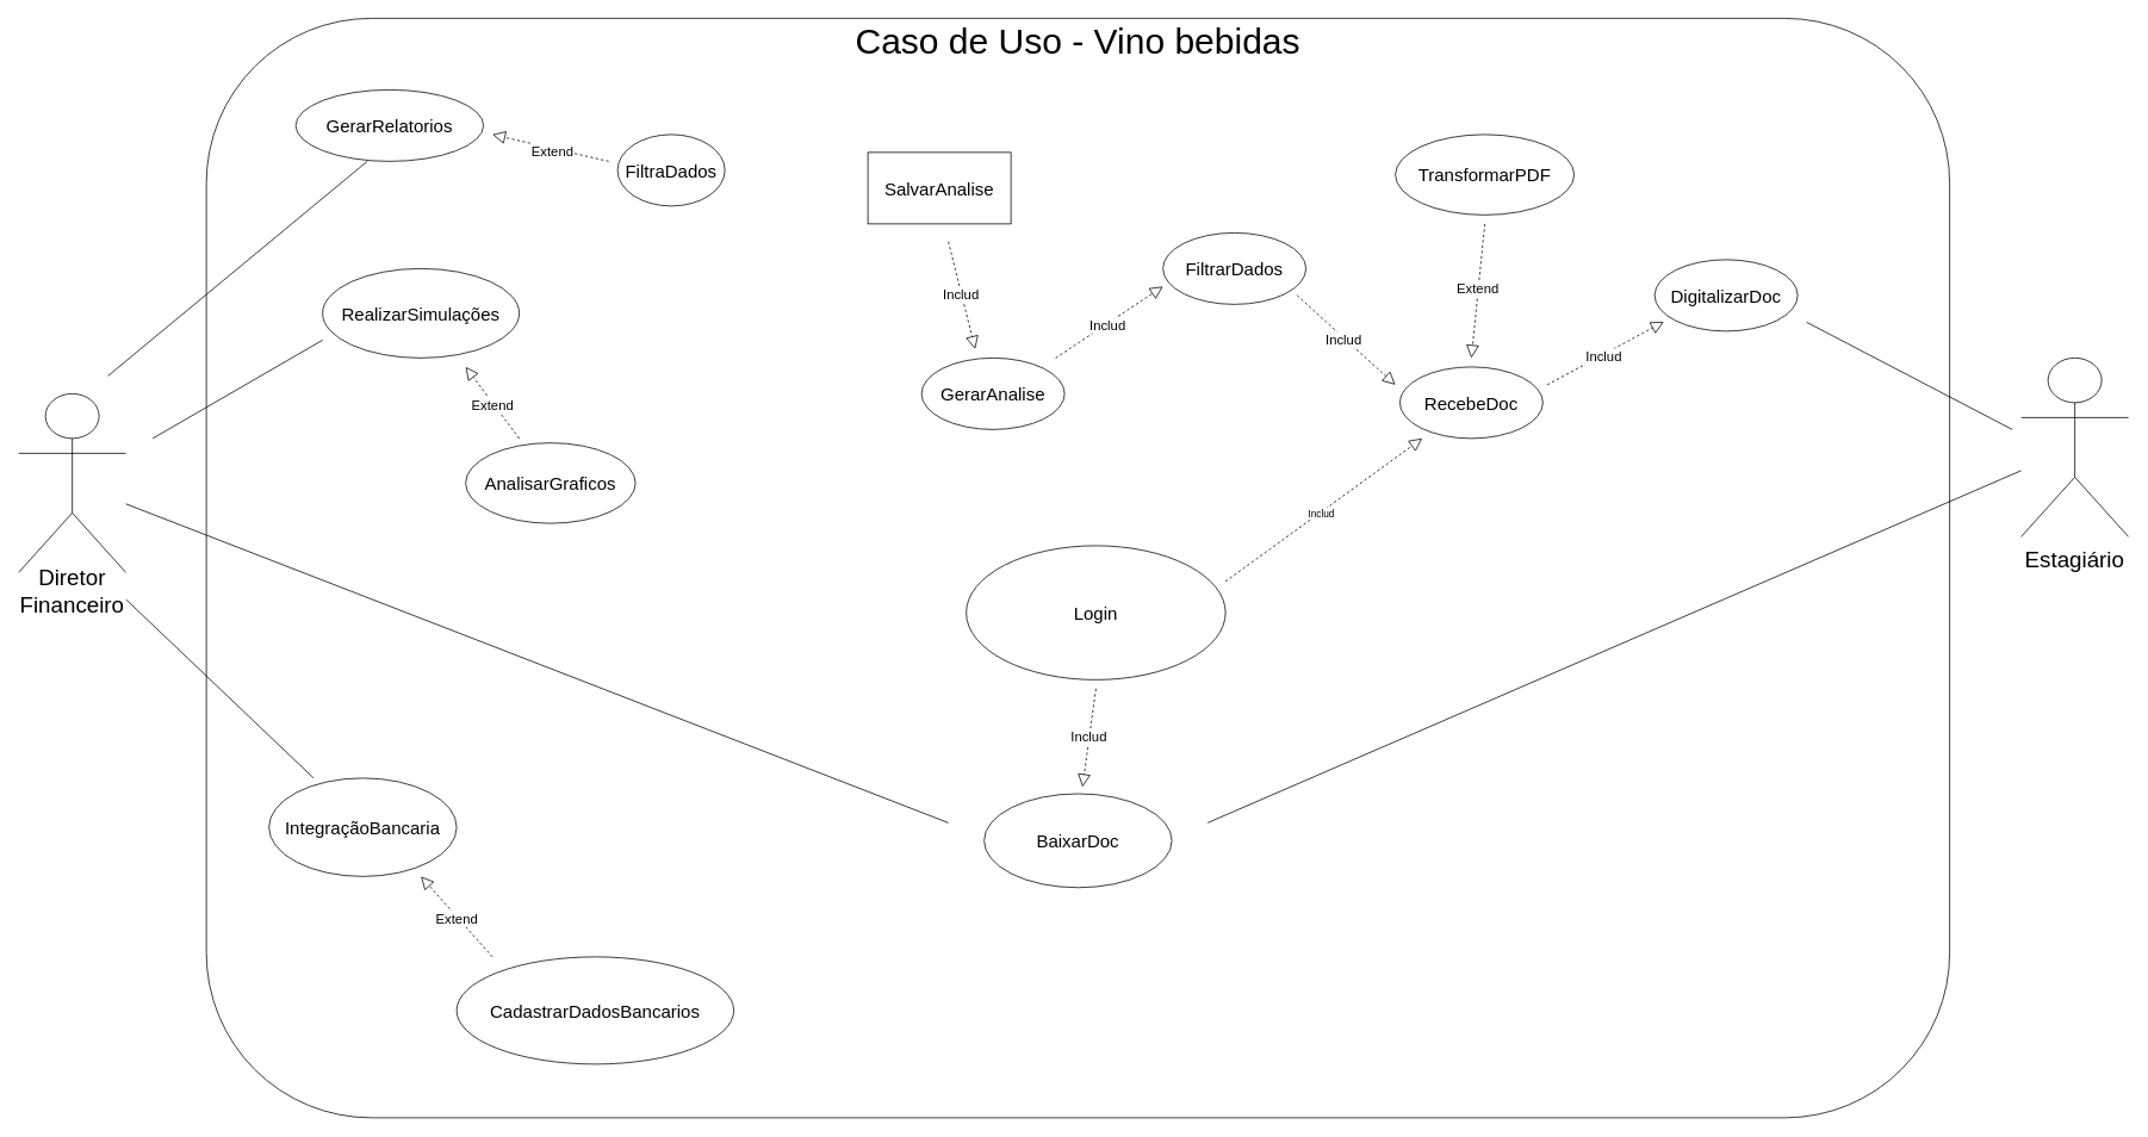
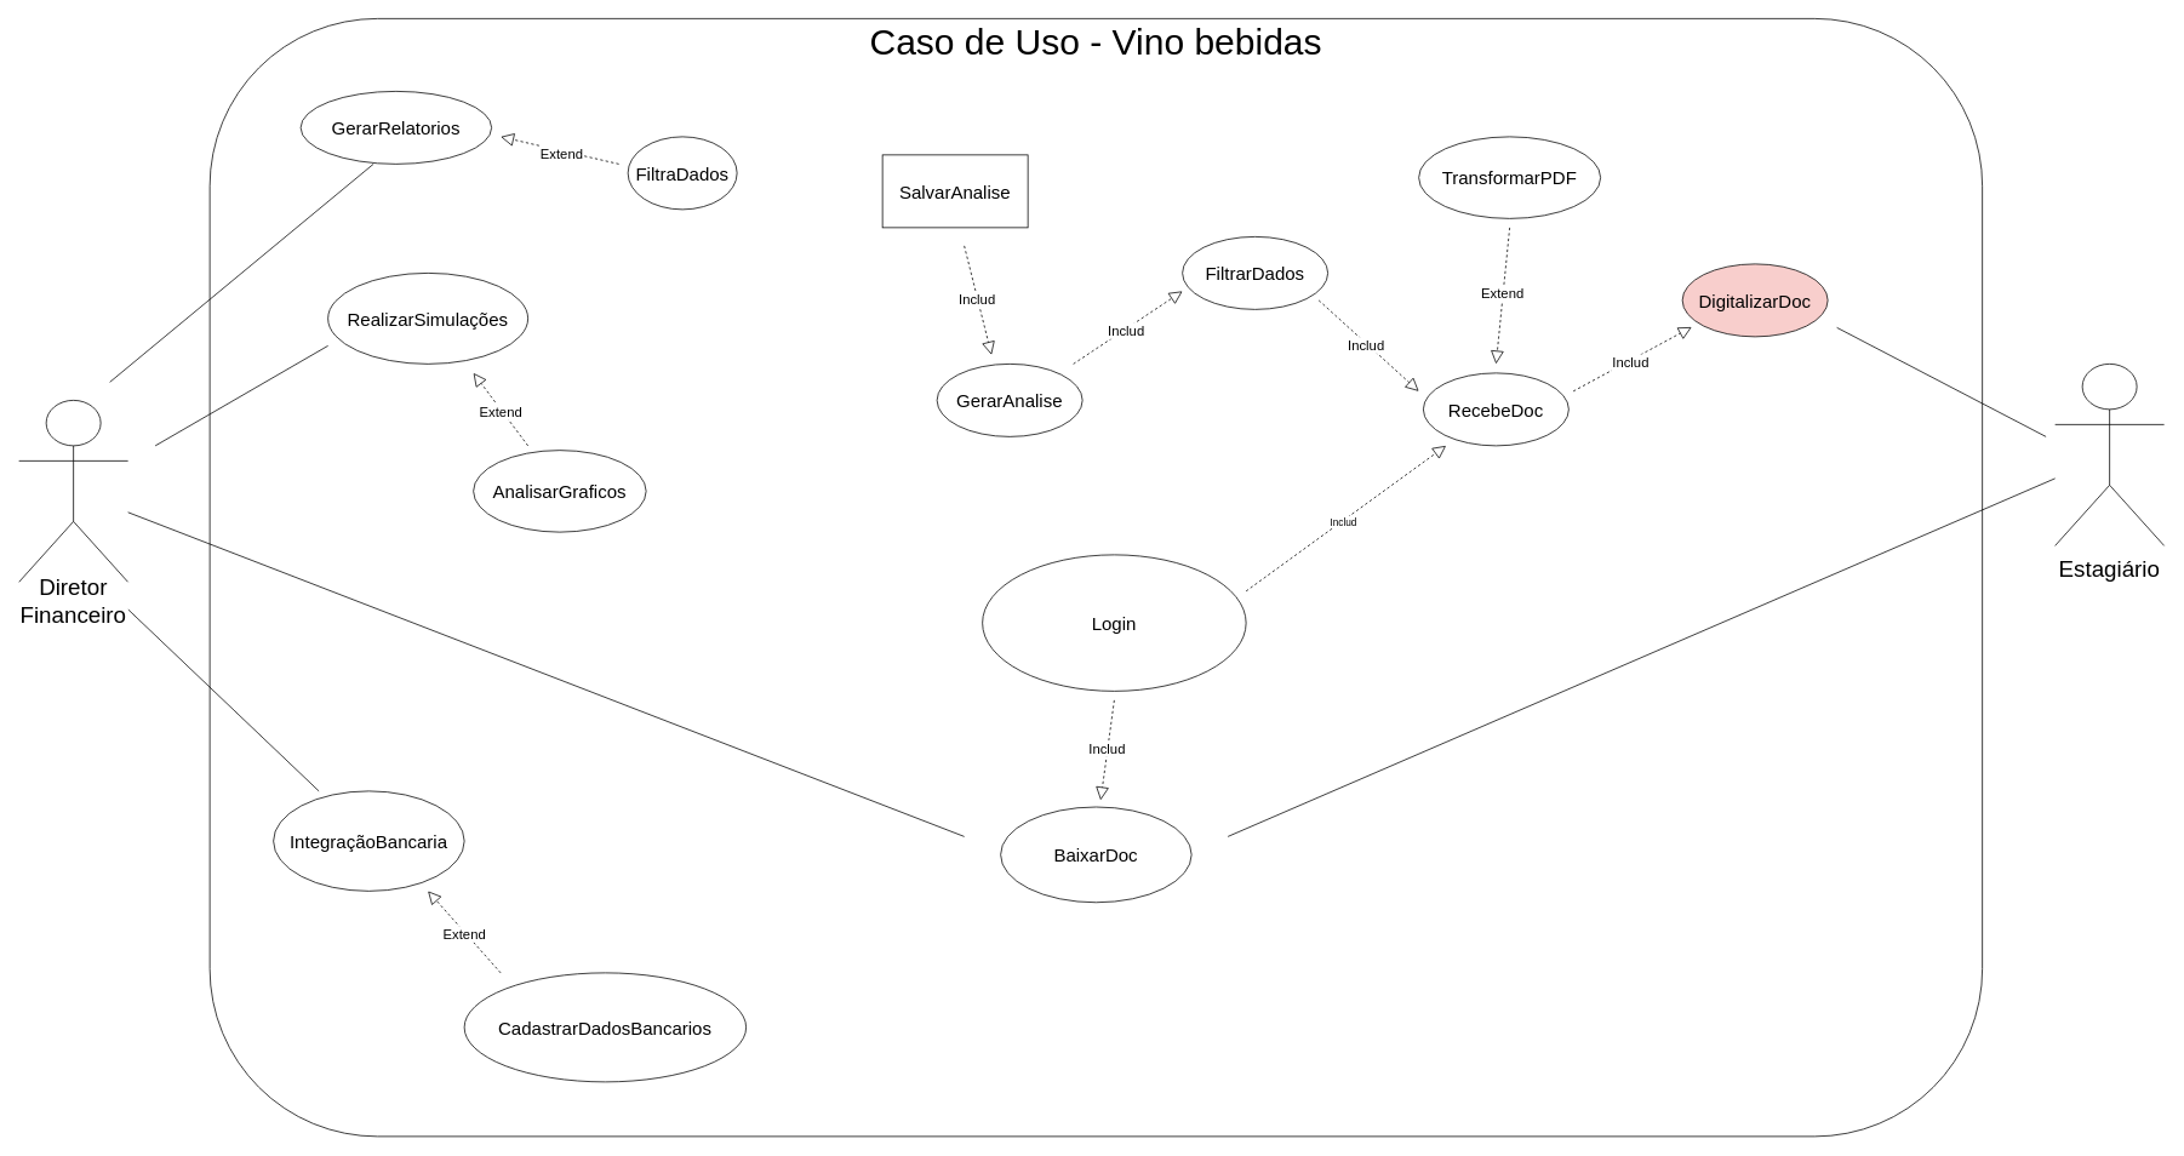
- <mxCell id="14" value="&lt;font style=&quot;font-size: 20px;&quot;&gt;DigitalizarDoc&lt;/font&gt;" style="ellipse;whiteSpace=wrap;html=1;" vertex="1" parent="1"><mxGeometry x="1850" y="290" width="160" height="80" as="geometry" /></mxCell>
+ <mxCell id="14" value="&lt;font style=&quot;font-size: 20px;&quot;&gt;DigitalizarDoc&lt;/font&gt;" style="ellipse;whiteSpace=wrap;html=1;fillColor=#f8cecc;" vertex="1" parent="1"><mxGeometry x="1850" y="290" width="160" height="80" as="geometry" /></mxCell>
